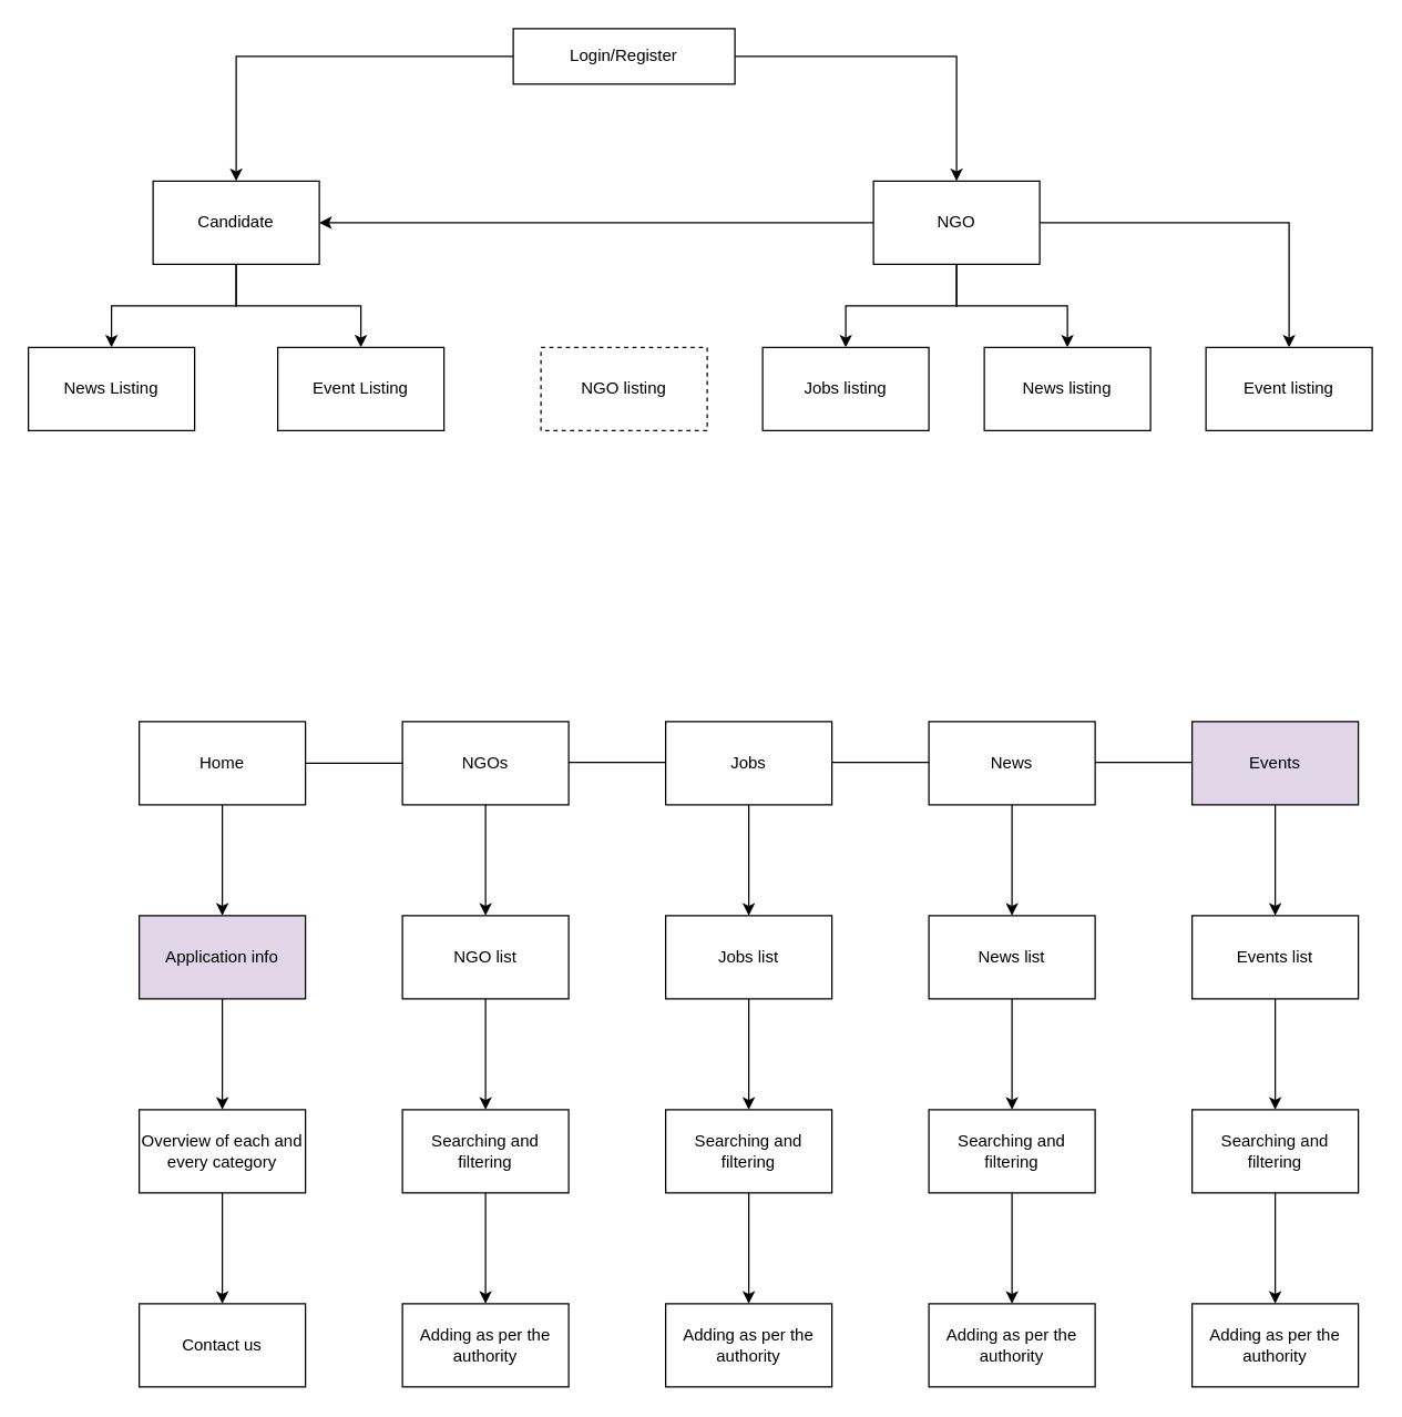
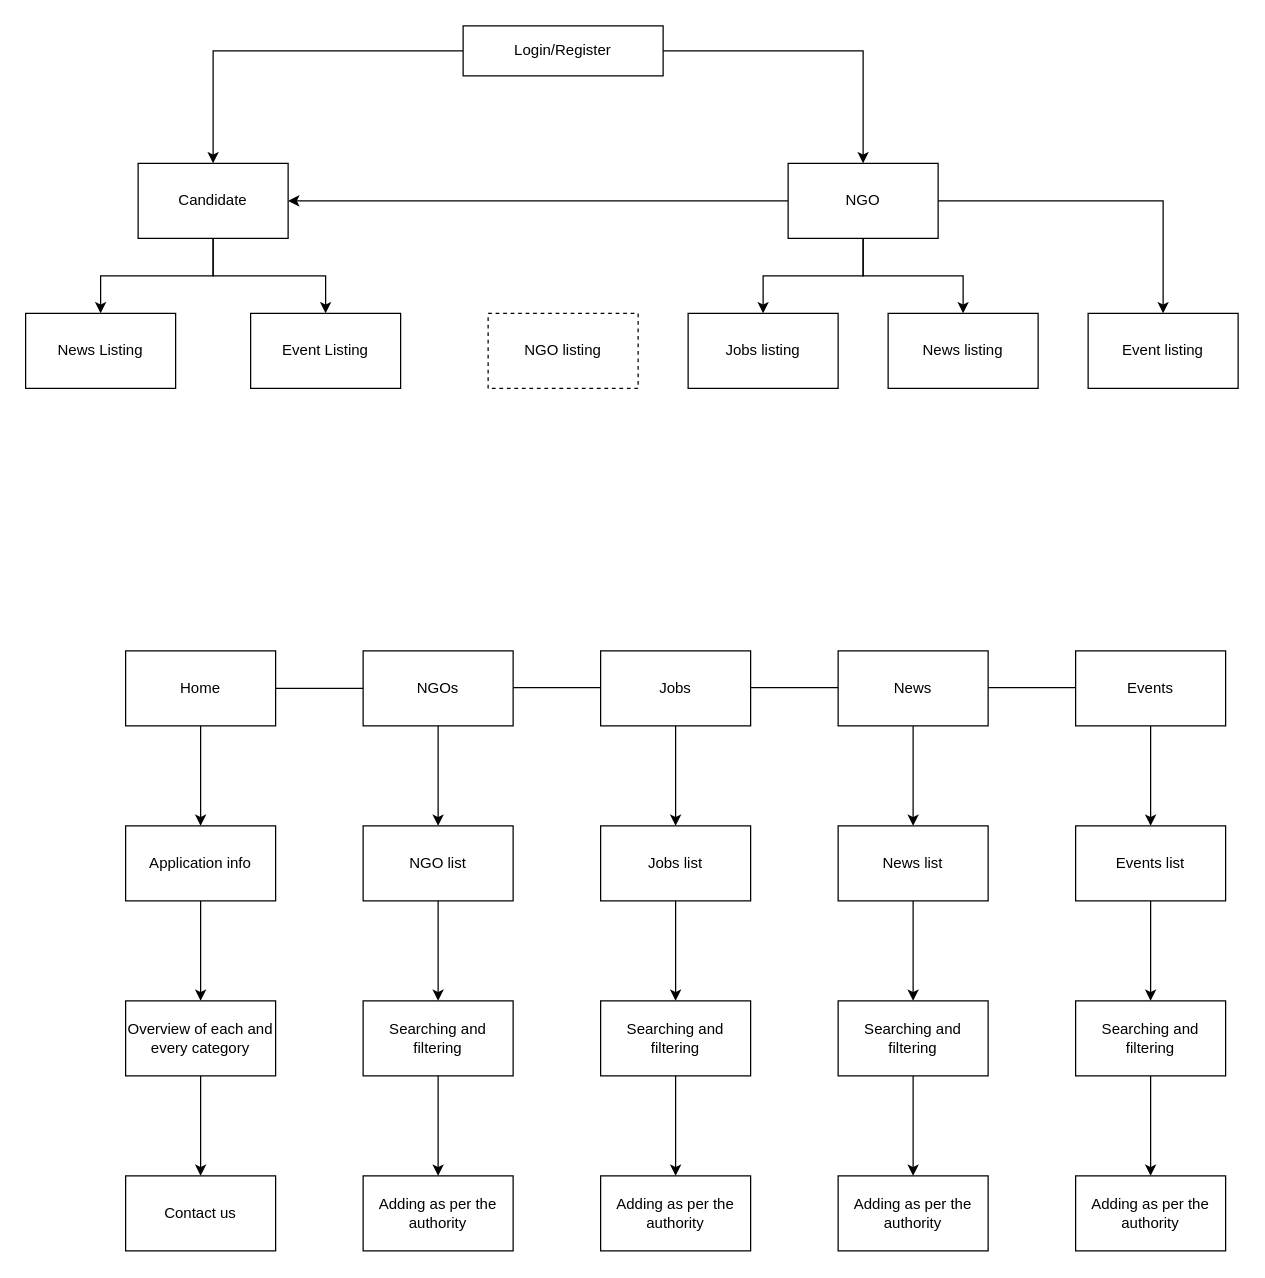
- <mxCell id="28" value="Events" style="rounded=0;whiteSpace=wrap;html=1;fillColor=#e1d5e7;" vertex="1" parent="1"><mxGeometry x="860" y="520" width="120" height="60" as="geometry" /></mxCell>
+ <mxCell id="28" value="Events" style="rounded=0;whiteSpace=wrap;html=1;" vertex="1" parent="1"><mxGeometry x="860" y="520" width="120" height="60" as="geometry" /></mxCell>
- <mxCell id="30" value="Application info" style="rounded=0;whiteSpace=wrap;html=1;fillColor=#e1d5e7;" vertex="1" parent="1"><mxGeometry x="100" y="660" width="120" height="60" as="geometry" /></mxCell>
+ <mxCell id="30" value="Application info" style="rounded=0;whiteSpace=wrap;html=1;" vertex="1" parent="1"><mxGeometry x="100" y="660" width="120" height="60" as="geometry" /></mxCell>
